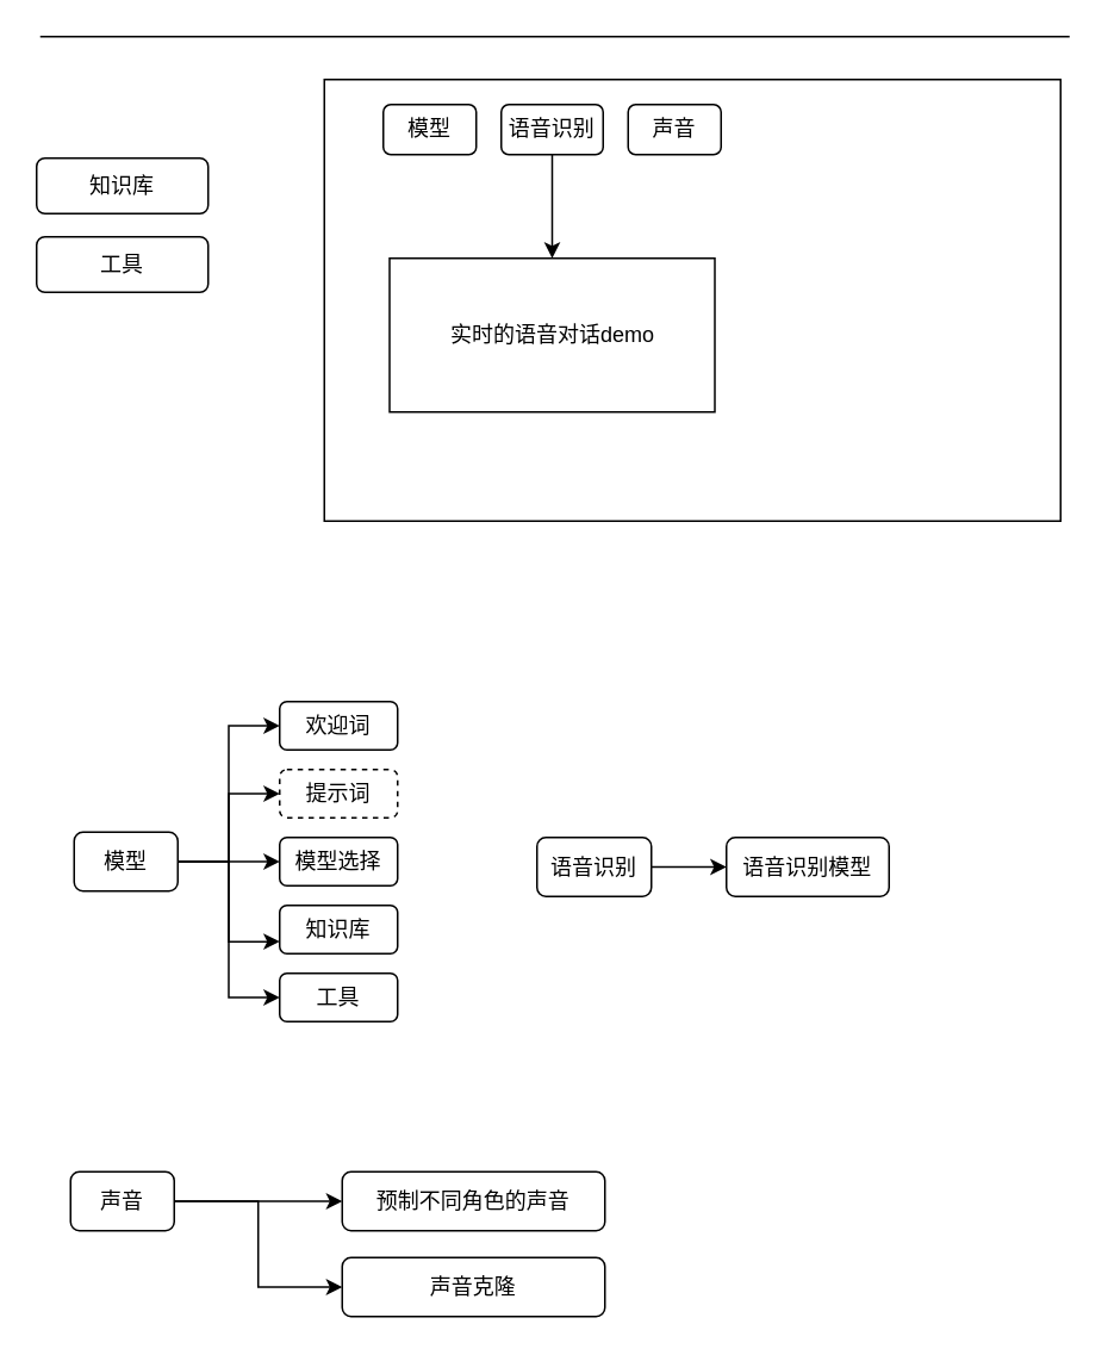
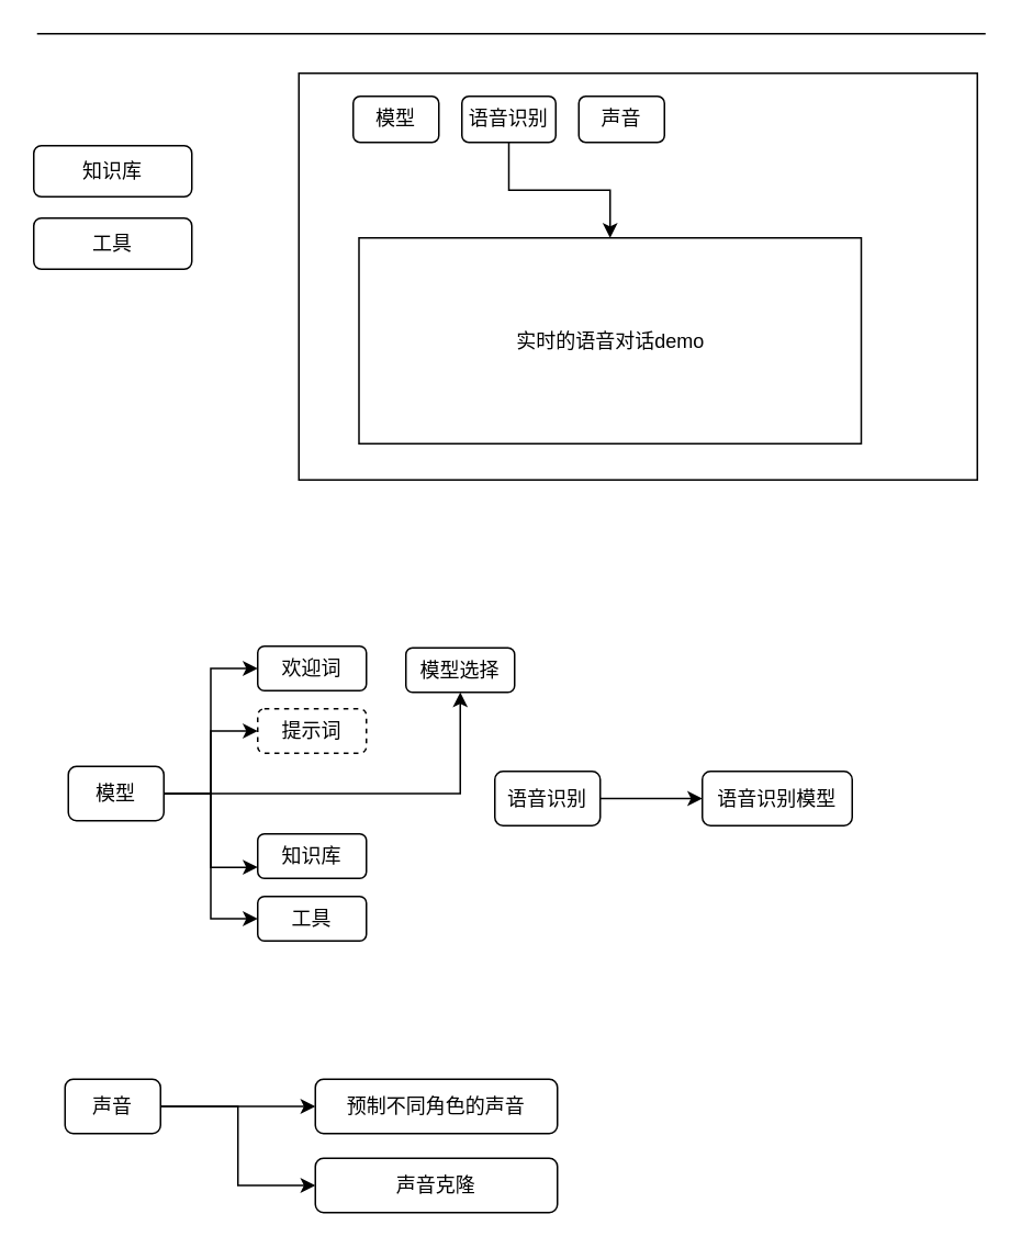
- <mxCell id="10" value="实时的语音对话demo" style="rounded=0;whiteSpace=wrap;html=1;" vertex="1" parent="1"><mxGeometry x="217.5" y="144" width="182" height="86" as="geometry" /></mxCell>
+ <mxCell id="10" value="实时的语音对话demo" style="rounded=0;whiteSpace=wrap;html=1;" vertex="1" parent="1"><mxGeometry x="217.5" y="144" width="305" height="125" as="geometry" /></mxCell>
- <mxCell id="19" value="模型选择" style="rounded=1;whiteSpace=wrap;html=1;" vertex="1" parent="1"><mxGeometry x="156" y="468" width="66" height="27" as="geometry" /></mxCell>
+ <mxCell id="19" value="模型选择" style="rounded=1;whiteSpace=wrap;html=1;" vertex="1" parent="1"><mxGeometry x="246" y="393" width="66" height="27" as="geometry" /></mxCell>
- <mxCell id="24" value="语音识别模型" style="rounded=1;whiteSpace=wrap;html=1;" vertex="1" parent="1"><mxGeometry x="406" y="468" width="91" height="33" as="geometry" /></mxCell>
+ <mxCell id="24" value="语音识别模型" style="rounded=1;whiteSpace=wrap;html=1;" vertex="1" parent="1"><mxGeometry x="426" y="468" width="91" height="33" as="geometry" /></mxCell>
